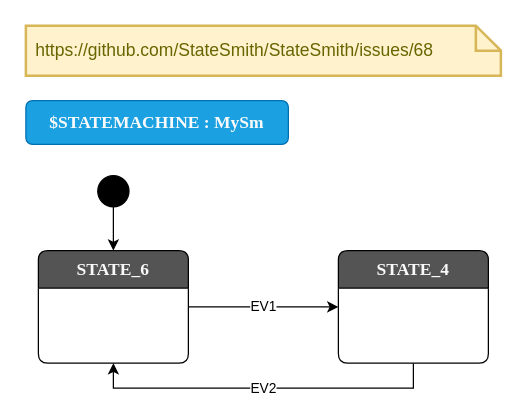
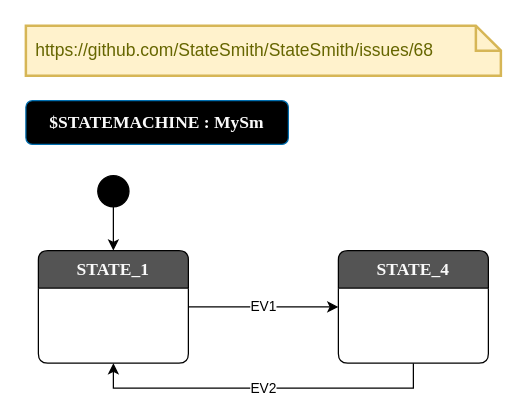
- <mxCell id="8" value="&lt;span style=&quot;color: rgb(250, 250, 250); font-family: &amp;quot;Lucida Console&amp;quot;; font-size: 14px; font-weight: 700; text-wrap: nowrap;&quot;&gt;$STATEMACHINE : MySm&lt;/span&gt;" style="rounded=1;whiteSpace=wrap;html=1;fillColor=#1ba1e2;fontColor=#ffffff;strokeColor=#006EAF;" parent="1" vertex="1"><mxGeometry x="20" y="80" width="210" height="35" as="geometry" /></mxCell>
+ <mxCell id="8" value="&lt;span style=&quot;color: rgb(250, 250, 250); font-family: &amp;quot;Lucida Console&amp;quot;; font-size: 14px; font-weight: 700; text-wrap: nowrap;&quot;&gt;$STATEMACHINE : MySm&lt;/span&gt;" style="rounded=1;whiteSpace=wrap;html=1;fillColor=#000000;fontColor=#ffffff;strokeColor=#006EAF;" parent="1" vertex="1"><mxGeometry x="20" y="80" width="210" height="35" as="geometry" /></mxCell>
- <mxCell id="5" value="STATE_6" style="shape=swimlane;rotatable=0;align=center;verticalAlign=top;fontFamily=Lucida Console;startSize=30;fontSize=14;fontStyle=1;fontColor=#FAFAFA;fillColor=#545454;swimlaneFillColor=default;rounded=1;arcSize=15;absoluteArcSize=1;comic=0;STATESMITH_NOTES_VERTEX" parent="1" vertex="1"><mxGeometry x="30" y="200" width="120" height="90" as="geometry" /></mxCell>
+ <mxCell id="5" value="STATE_1" style="shape=swimlane;rotatable=0;align=center;verticalAlign=top;fontFamily=Lucida Console;startSize=30;fontSize=14;fontStyle=1;fontColor=#FAFAFA;fillColor=#545454;swimlaneFillColor=default;rounded=1;arcSize=15;absoluteArcSize=1;comic=0;STATESMITH_NOTES_VERTEX" parent="1" vertex="1"><mxGeometry x="30" y="200" width="120" height="90" as="geometry" /></mxCell>
